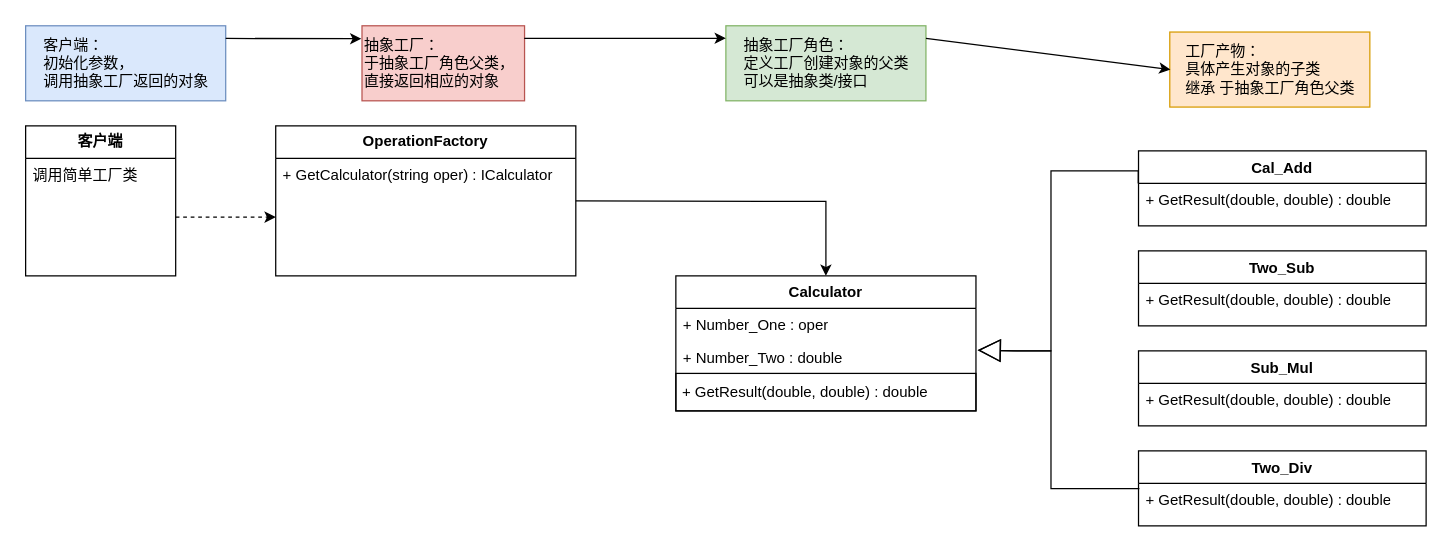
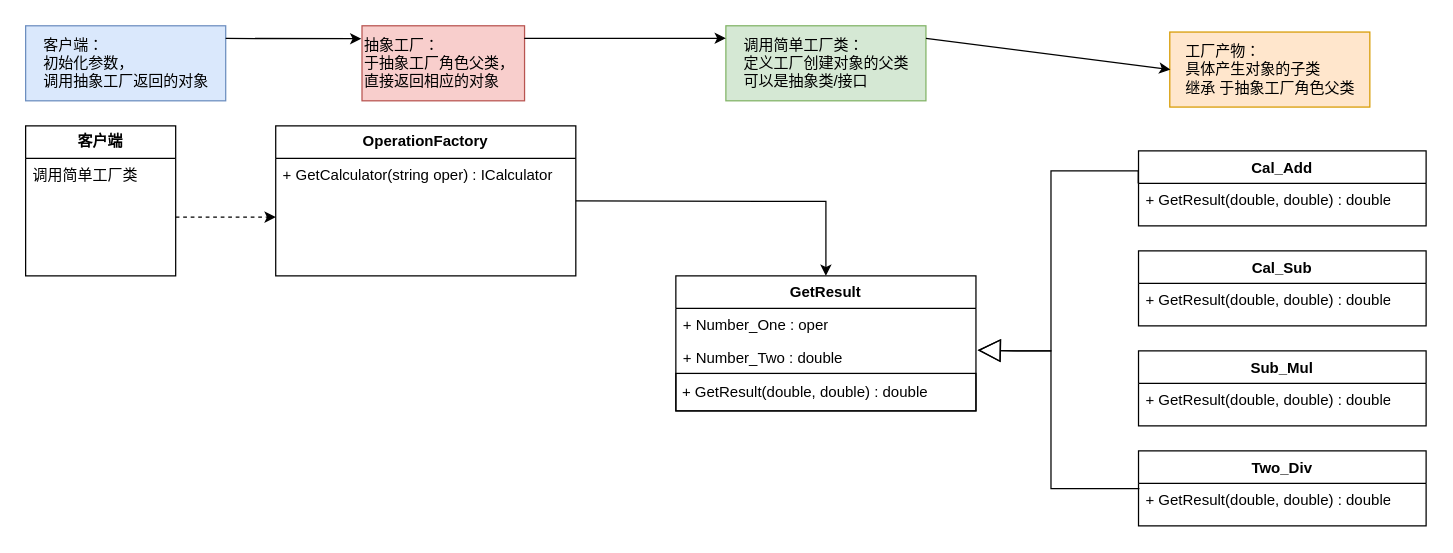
- <mxCell id="25" value="&lt;div style=&quot;text-align: left;&quot;&gt;&lt;span style=&quot;background-color: initial;&quot;&gt;抽象工厂角色：&lt;/span&gt;&lt;/div&gt;&lt;div style=&quot;text-align: left;&quot;&gt;&lt;span style=&quot;background-color: initial;&quot;&gt;定义工厂创建对象的父类&lt;/span&gt;&lt;/div&gt;&lt;div style=&quot;text-align: left;&quot;&gt;&lt;span style=&quot;background-color: initial;&quot;&gt;可以是抽象类/接口&lt;/span&gt;&lt;/div&gt;" style="text;html=1;align=center;verticalAlign=middle;resizable=0;points=[];autosize=1;strokeColor=#82b366;fillColor=#d5e8d4;" vertex="1" parent="1"><mxGeometry x="580" y="20" width="160" height="60" as="geometry" /></mxCell>
+ <mxCell id="25" value="&lt;div style=&quot;text-align: left;&quot;&gt;&lt;span style=&quot;background-color: initial;&quot;&gt;调用简单工厂类：&lt;/span&gt;&lt;/div&gt;&lt;div style=&quot;text-align: left;&quot;&gt;&lt;span style=&quot;background-color: initial;&quot;&gt;定义工厂创建对象的父类&lt;/span&gt;&lt;/div&gt;&lt;div style=&quot;text-align: left;&quot;&gt;&lt;span style=&quot;background-color: initial;&quot;&gt;可以是抽象类/接口&lt;/span&gt;&lt;/div&gt;" style="text;html=1;align=center;verticalAlign=middle;resizable=0;points=[];autosize=1;strokeColor=#82b366;fillColor=#d5e8d4;" vertex="1" parent="1"><mxGeometry x="580" y="20" width="160" height="60" as="geometry" /></mxCell>
- <mxCell id="16" value="Two_Sub" style="swimlane;fontStyle=1;align=center;verticalAlign=top;childLayout=stackLayout;horizontal=1;startSize=26;horizontalStack=0;resizeParent=1;resizeParentMax=0;resizeLast=0;collapsible=1;marginBottom=0;whiteSpace=wrap;html=1;" vertex="1" parent="1"><mxGeometry x="910" y="200" width="230" height="60" as="geometry" /></mxCell>
+ <mxCell id="16" value="Cal_Sub" style="swimlane;fontStyle=1;align=center;verticalAlign=top;childLayout=stackLayout;horizontal=1;startSize=26;horizontalStack=0;resizeParent=1;resizeParentMax=0;resizeLast=0;collapsible=1;marginBottom=0;whiteSpace=wrap;html=1;" vertex="1" parent="1"><mxGeometry x="910" y="200" width="230" height="60" as="geometry" /></mxCell>
- <mxCell id="10" value="&lt;b style=&quot;border-color: var(--border-color);&quot;&gt;Calculator&lt;/b&gt;" style="swimlane;fontStyle=0;childLayout=stackLayout;horizontal=1;startSize=26;fillColor=none;horizontalStack=0;resizeParent=1;resizeParentMax=0;resizeLast=0;collapsible=1;marginBottom=0;whiteSpace=wrap;html=1;" vertex="1" parent="1"><mxGeometry x="540" y="220" width="240" height="108" as="geometry" /></mxCell>
+ <mxCell id="10" value="&lt;b style=&quot;border-color: var(--border-color);&quot;&gt;GetResult&lt;/b&gt;" style="swimlane;fontStyle=0;childLayout=stackLayout;horizontal=1;startSize=26;fillColor=none;horizontalStack=0;resizeParent=1;resizeParentMax=0;resizeLast=0;collapsible=1;marginBottom=0;whiteSpace=wrap;html=1;" vertex="1" parent="1"><mxGeometry x="540" y="220" width="240" height="108" as="geometry" /></mxCell>
